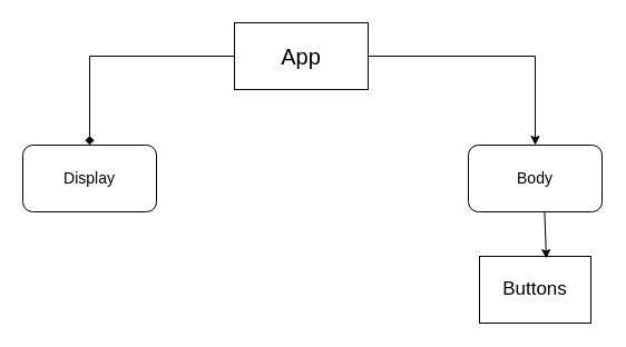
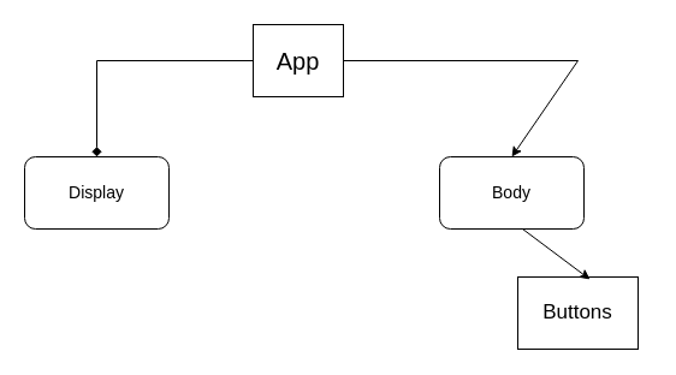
- <mxCell id="2" value="&lt;font style=&quot;font-size: 20px;&quot;&gt;App&lt;/font&gt;" style="rounded=0;whiteSpace=wrap;html=1;" vertex="1" parent="1"><mxGeometry x="210" y="20" width="120" height="60" as="geometry" /></mxCell>
+ <mxCell id="2" value="&lt;font style=&quot;font-size: 20px;&quot;&gt;App&lt;/font&gt;" style="rounded=0;whiteSpace=wrap;html=1;" vertex="1" parent="1"><mxGeometry x="210" y="20" width="75" height="60" as="geometry" /></mxCell>
- <mxCell id="4" value="&lt;font style=&quot;font-size: 14px;&quot;&gt;Body&lt;/font&gt;" style="rounded=1;whiteSpace=wrap;html=1;" vertex="1" parent="1"><mxGeometry x="420" y="130" width="120" height="60" as="geometry" /></mxCell>
+ <mxCell id="4" value="&lt;font style=&quot;font-size: 14px;&quot;&gt;Body&lt;/font&gt;" style="rounded=1;whiteSpace=wrap;html=1;" vertex="1" parent="1"><mxGeometry x="365" y="130" width="120" height="60" as="geometry" /></mxCell>
